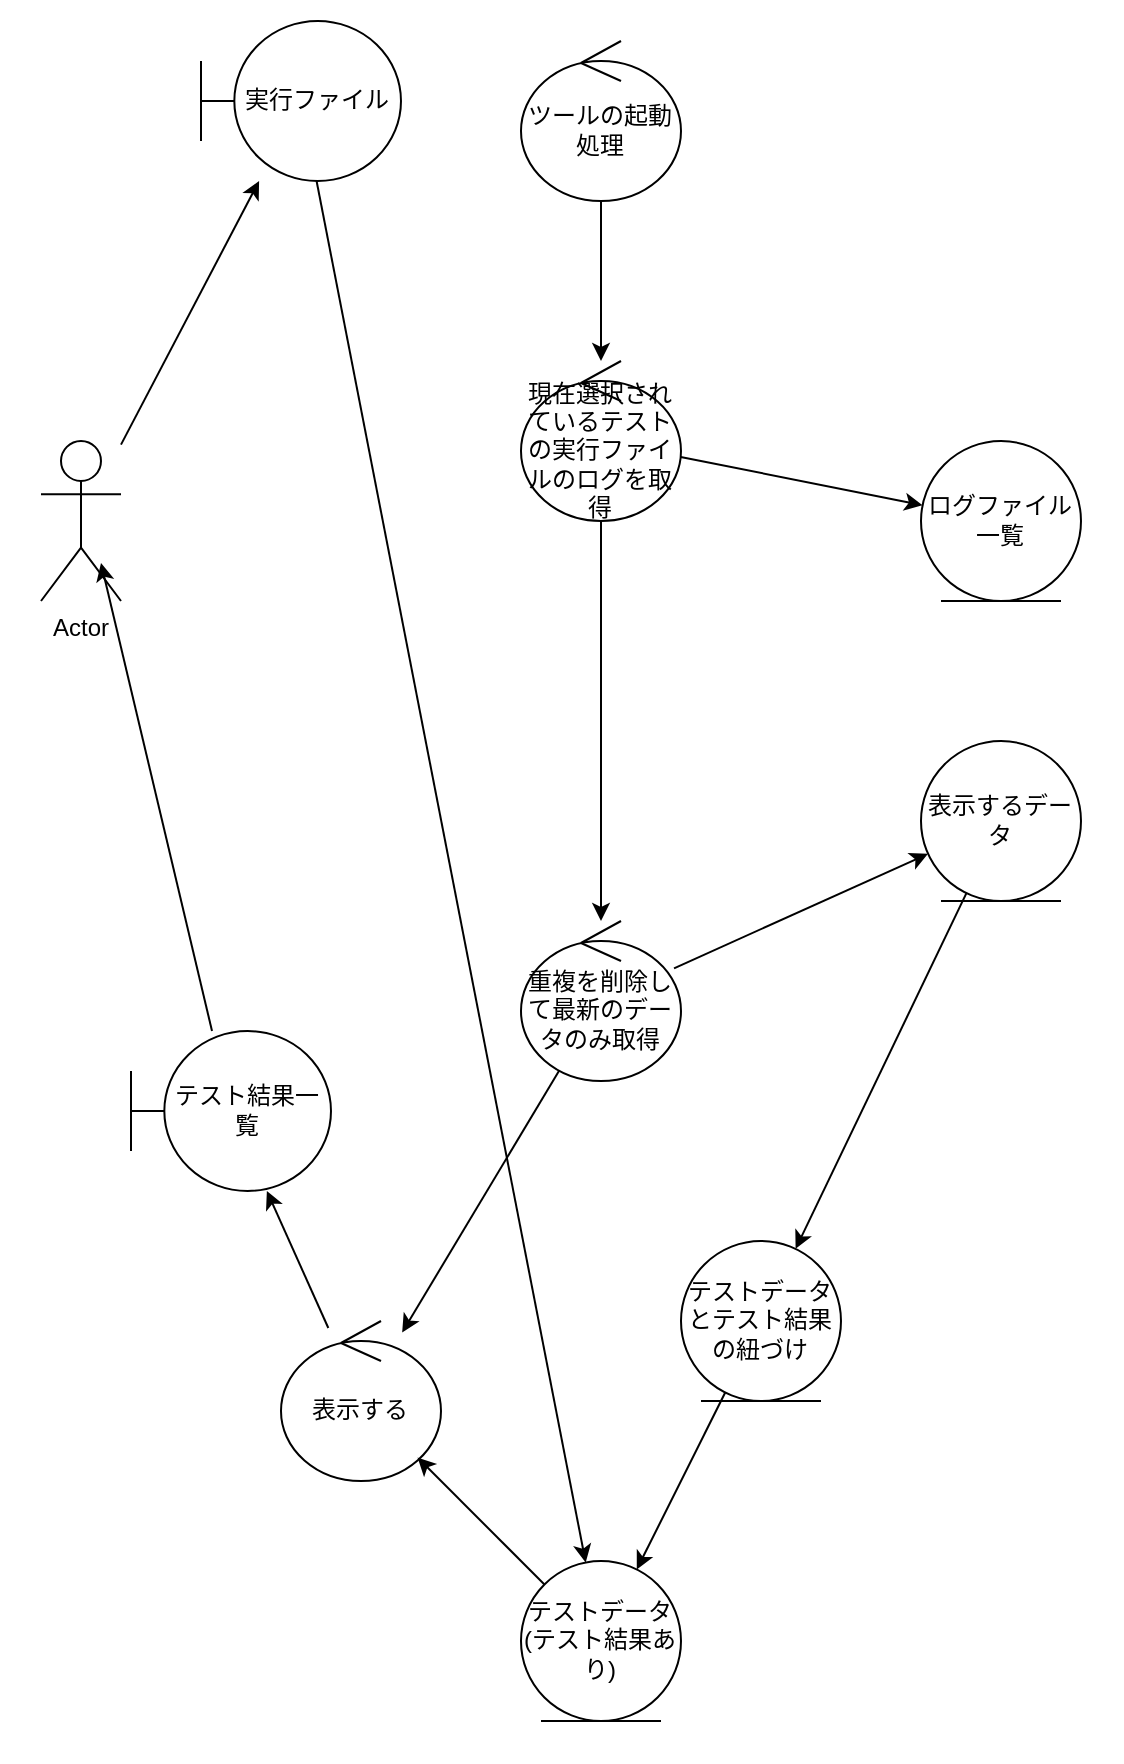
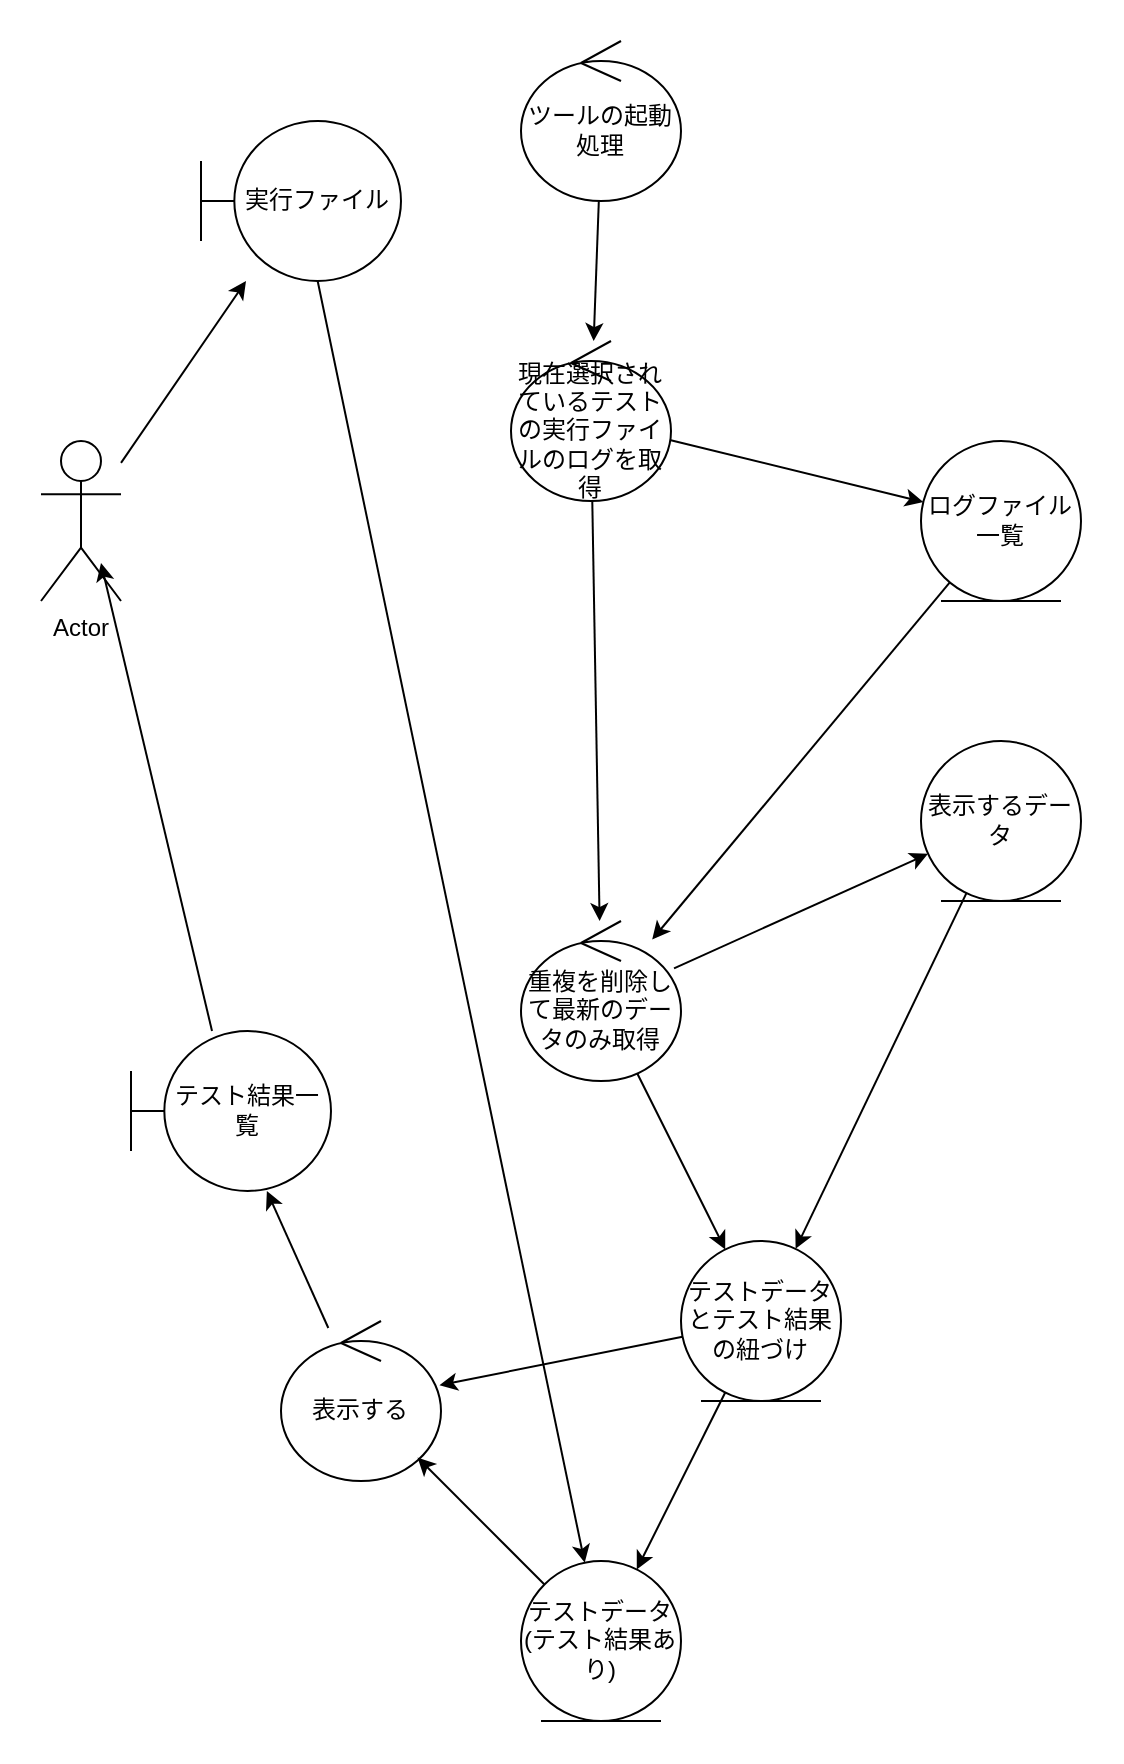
- <mxCell id="19" value="実行ファイル" style="shape=umlBoundary;whiteSpace=wrap;html=1;" parent="1" vertex="1"><mxGeometry x="100" y="10" width="100" height="80" as="geometry" /></mxCell>
+ <mxCell id="19" value="実行ファイル" style="shape=umlBoundary;whiteSpace=wrap;html=1;" parent="1" vertex="1"><mxGeometry x="100" y="60" width="100" height="80" as="geometry" /></mxCell>
- <mxCell id="6" value="現在選択されているテストの実行ファイルのログを取得" style="ellipse;shape=umlControl;whiteSpace=wrap;html=1;" parent="1" vertex="1"><mxGeometry x="260" y="180" width="80" height="80" as="geometry" /></mxCell>
+ <mxCell id="6" value="現在選択されているテストの実行ファイルのログを取得" style="ellipse;shape=umlControl;whiteSpace=wrap;html=1;" parent="1" vertex="1"><mxGeometry x="255" y="170" width="80" height="80" as="geometry" /></mxCell>
+ <mxCell id="7" style="edgeStyle=none;rounded=0;orthogonalLoop=1;jettySize=auto;html=1;" parent="1" source="8" target="11" edge="1"><mxGeometry relative="1" as="geometry"><mxPoint x="334.3" y="359.42" as="targetPoint" /></mxGeometry></mxCell>
- <mxCell id="10" style="edgeStyle=none;rounded=0;orthogonalLoop=1;jettySize=auto;html=1;" parent="1" source="11" target="15" edge="1"><mxGeometry relative="1" as="geometry" /></mxCell>
+ <mxCell id="10" style="edgeStyle=none;rounded=0;orthogonalLoop=1;jettySize=auto;html=1;" parent="1" source="11" target="24" edge="1"><mxGeometry relative="1" as="geometry" /></mxCell>
+ <mxCell id="23" style="edgeStyle=none;rounded=0;orthogonalLoop=1;jettySize=auto;html=1;" parent="1" source="24" target="15" edge="1"><mxGeometry relative="1" as="geometry" /></mxCell>
